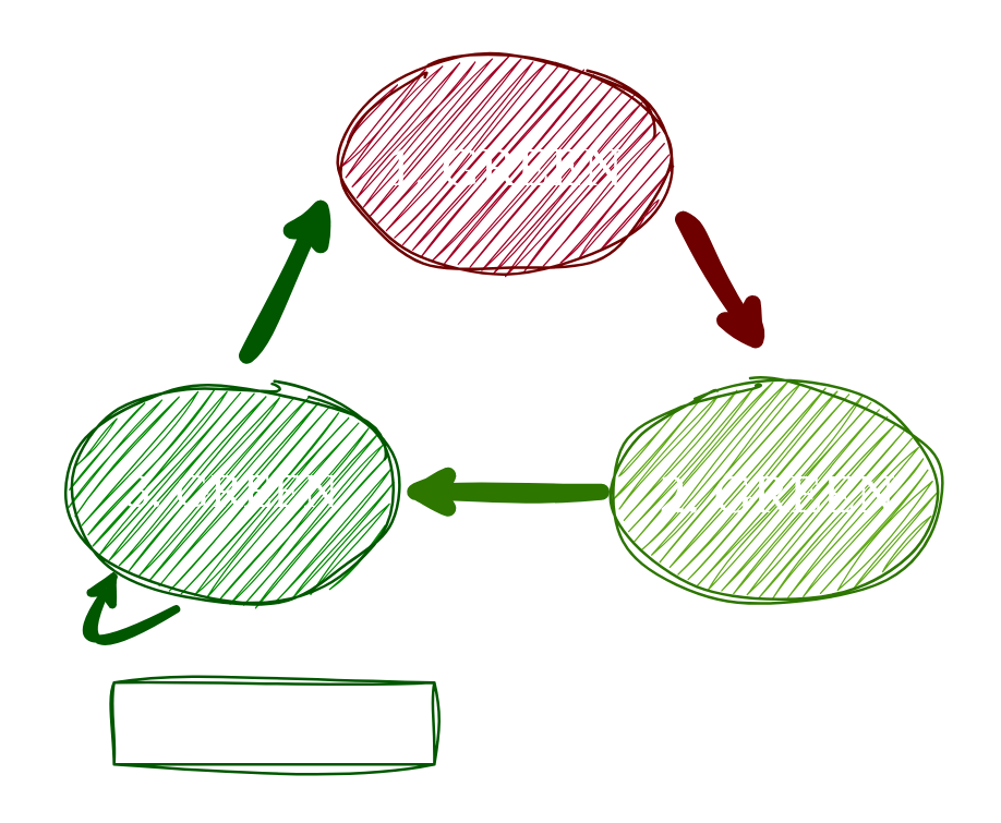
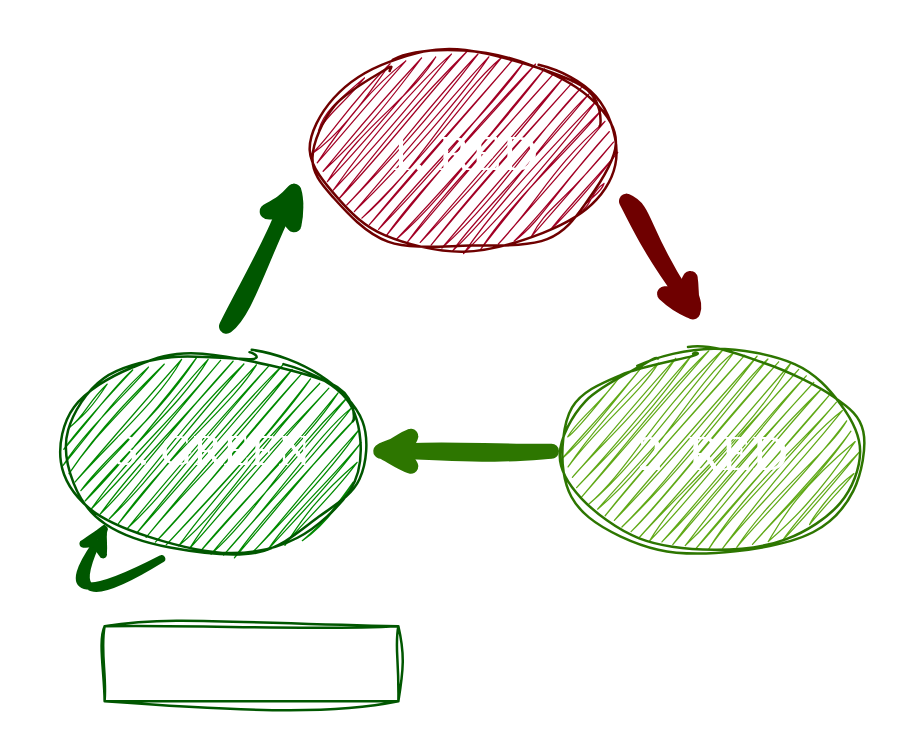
- <mxCell id="3" value="&lt;font style=&quot;font-size: 20px;&quot; data-font-src=&quot;https://fonts.googleapis.com/css?family=Architects+Daughter&quot; face=&quot;Architects Daughter&quot;&gt;1. GREEN&lt;/font&gt;" style="ellipse;whiteSpace=wrap;html=1;fillColor=#a20025;fontColor=#ffffff;strokeColor=#6F0000;rounded=0;sketch=1;curveFitting=1;jiggle=2;" parent="1" vertex="1"><mxGeometry x="125" y="20" width="120" height="80" as="geometry" /></mxCell>
+ <mxCell id="3" value="&lt;font style=&quot;font-size: 20px;&quot; data-font-src=&quot;https://fonts.googleapis.com/css?family=Architects+Daughter&quot; face=&quot;Architects Daughter&quot;&gt;1. RED&lt;/font&gt;" style="ellipse;whiteSpace=wrap;html=1;fillColor=#a20025;fontColor=#ffffff;strokeColor=#6F0000;rounded=0;sketch=1;curveFitting=1;jiggle=2;" parent="1" vertex="1"><mxGeometry x="125" y="20" width="120" height="80" as="geometry" /></mxCell>
- <mxCell id="5" value="&lt;font style=&quot;font-size: 20px;&quot; face=&quot;Architects Daughter&quot;&gt;2. GREEN&lt;/font&gt;" style="ellipse;whiteSpace=wrap;html=1;fillColor=#60a917;fontColor=#ffffff;strokeColor=#2D7600;rounded=0;sketch=1;curveFitting=1;jiggle=2;" parent="1" vertex="1"><mxGeometry x="225" y="140" width="120" height="80" as="geometry" /></mxCell>
+ <mxCell id="5" value="&lt;font style=&quot;font-size: 20px;&quot; face=&quot;Architects Daughter&quot;&gt;2. RED&lt;/font&gt;" style="ellipse;whiteSpace=wrap;html=1;fillColor=#60a917;fontColor=#ffffff;strokeColor=#2D7600;rounded=0;sketch=1;curveFitting=1;jiggle=2;" parent="1" vertex="1"><mxGeometry x="225" y="140" width="120" height="80" as="geometry" /></mxCell>
